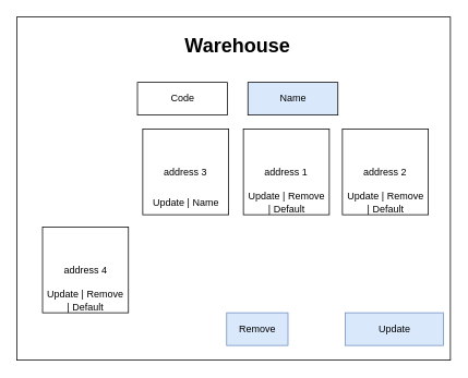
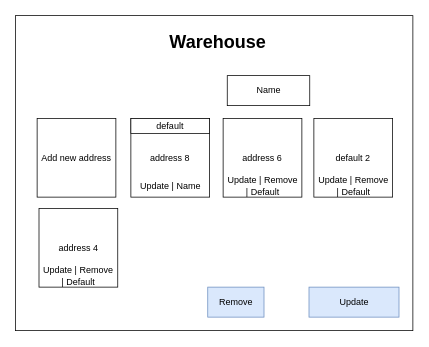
- <mxCell id="6" value="Code" style="rounded=0;whiteSpace=wrap;html=1;" vertex="1" parent="1"><mxGeometry x="167.5" y="100" width="110" height="40" as="geometry" /></mxCell>
- <mxCell id="7" value="Name" style="rounded=0;whiteSpace=wrap;html=1;fillColor=#dae8fc;" vertex="1" parent="1"><mxGeometry x="302.5" y="100" width="110" height="40" as="geometry" /></mxCell>
+ <mxCell id="7" value="Name" style="rounded=0;whiteSpace=wrap;html=1;" vertex="1" parent="1"><mxGeometry x="302.5" y="100" width="110" height="40" as="geometry" /></mxCell>
+ <mxCell id="5" value="default" style="rounded=0;whiteSpace=wrap;html=1;" vertex="1" parent="1"><mxGeometry x="174" y="157" width="105" height="20" as="geometry" /></mxCell>
+ <mxCell id="10" value="Add new address" style="whiteSpace=wrap;html=1;aspect=fixed;" vertex="1" parent="1"><mxGeometry x="49" y="157" width="105" height="105" as="geometry" /></mxCell>
- <mxCell id="4" value="address 3" style="whiteSpace=wrap;html=1;aspect=fixed;" vertex="1" parent="1"><mxGeometry x="174" y="157" width="105" height="105" as="geometry" /></mxCell>
+ <mxCell id="4" value="address 8" style="whiteSpace=wrap;html=1;aspect=fixed;" vertex="1" parent="1"><mxGeometry x="174" y="157" width="105" height="105" as="geometry" /></mxCell>
- <mxCell id="9" value="address 1" style="whiteSpace=wrap;html=1;aspect=fixed;" vertex="1" parent="1"><mxGeometry x="297" y="157" width="105" height="105" as="geometry" /></mxCell>
+ <mxCell id="9" value="address 6" style="whiteSpace=wrap;html=1;aspect=fixed;" vertex="1" parent="1"><mxGeometry x="297" y="157" width="105" height="105" as="geometry" /></mxCell>
- <mxCell id="12" value="address 2" style="whiteSpace=wrap;html=1;aspect=fixed;" vertex="1" parent="1"><mxGeometry x="418" y="157" width="105" height="105" as="geometry" /></mxCell>
+ <mxCell id="12" value="default 2" style="whiteSpace=wrap;html=1;aspect=fixed;" vertex="1" parent="1"><mxGeometry x="418" y="157" width="105" height="105" as="geometry" /></mxCell>
- <mxCell id="16" value="Update" style="rounded=0;whiteSpace=wrap;html=1;fillColor=#dae8fc;strokeColor=#6c8ebf;" vertex="1" parent="1"><mxGeometry x="421.5" y="382" width="120" height="40" as="geometry" /></mxCell>
+ <mxCell id="16" value="Update" style="rounded=0;whiteSpace=wrap;html=1;fillColor=#dae8fc;strokeColor=#6c8ebf;" vertex="1" parent="1"><mxGeometry x="411.5" y="382" width="120" height="40" as="geometry" /></mxCell>
